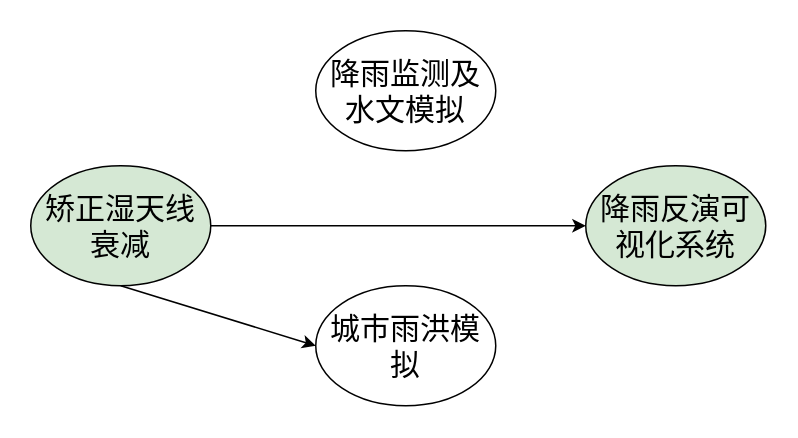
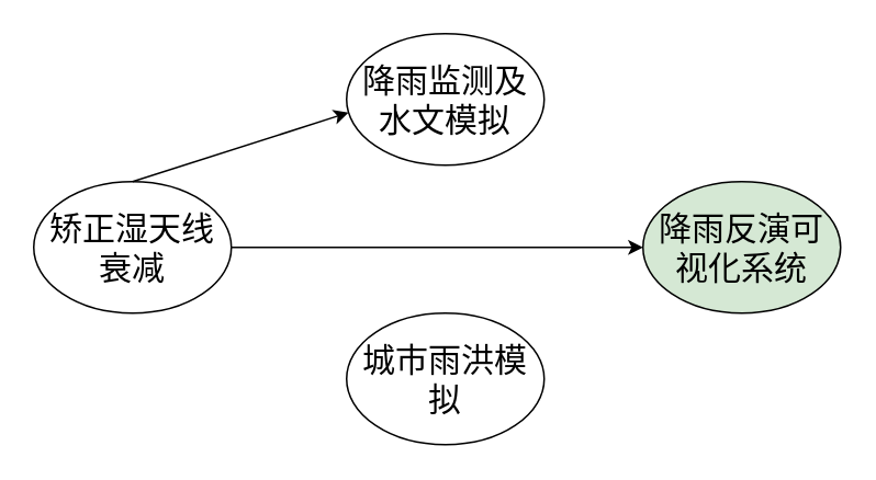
+ <mxCell id="6" value="" style="endArrow=classic;html=1;rounded=0;exitX=0.5;exitY=0;exitDx=0;exitDy=0;entryX=0.01;entryY=0.6;entryDx=0;entryDy=0;entryPerimeter=0;" edge="1" parent="1" source="2" target="4"><mxGeometry width="50" height="50" relative="1" as="geometry"><mxPoint x="270" y="200" as="sourcePoint" /><mxPoint x="320" y="150" as="targetPoint" /></mxGeometry></mxCell>
- <mxCell id="2" value="&lt;font style=&quot;font-size: 20px;&quot;&gt;矫正湿天线衰减&lt;/font&gt;" style="ellipse;whiteSpace=wrap;html=1;fillColor=#d5e8d4;" vertex="1" parent="1"><mxGeometry x="20" y="110" width="120" height="80" as="geometry" /></mxCell>
+ <mxCell id="2" value="&lt;font style=&quot;font-size: 20px;&quot;&gt;矫正湿天线衰减&lt;/font&gt;" style="ellipse;whiteSpace=wrap;html=1;" vertex="1" parent="1"><mxGeometry x="20" y="110" width="120" height="80" as="geometry" /></mxCell>
- <mxCell id="7" value="" style="endArrow=classic;html=1;rounded=0;exitX=0.5;exitY=1;exitDx=0;exitDy=0;entryX=0;entryY=0.5;entryDx=0;entryDy=0;" edge="1" parent="1" source="2" target="3"><mxGeometry width="50" height="50" relative="1" as="geometry"><mxPoint x="90" y="120" as="sourcePoint" /><mxPoint x="221" y="78" as="targetPoint" /></mxGeometry></mxCell>
